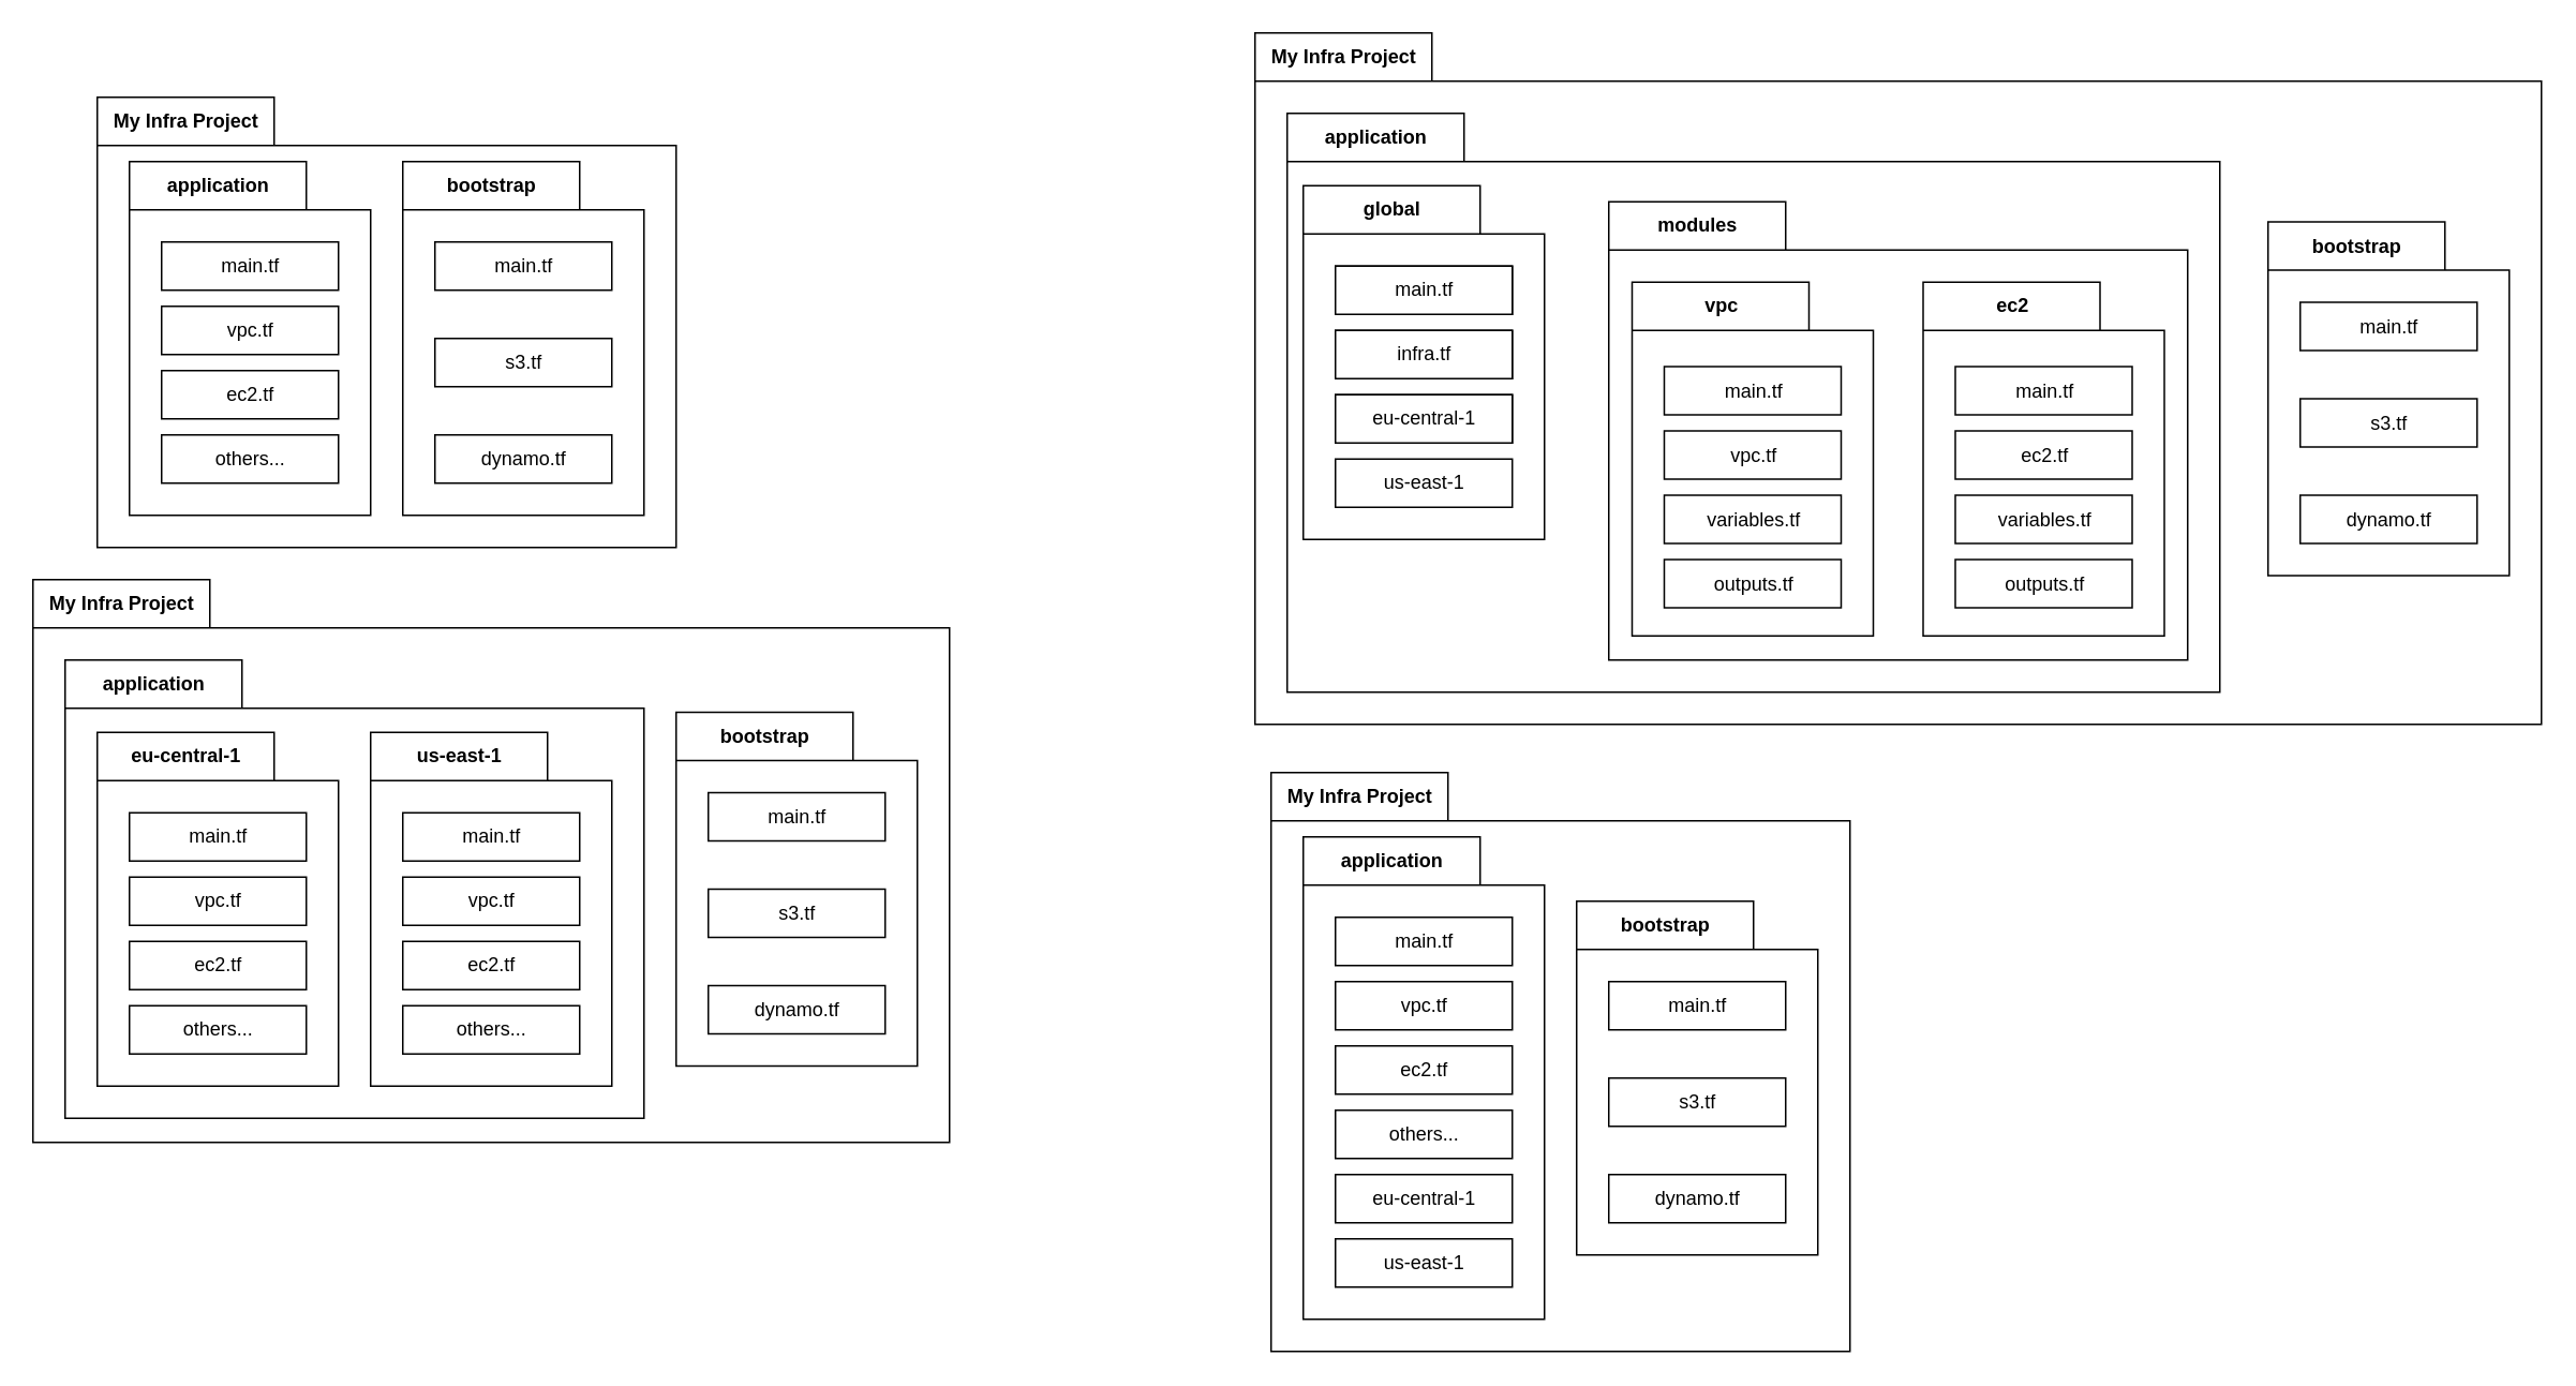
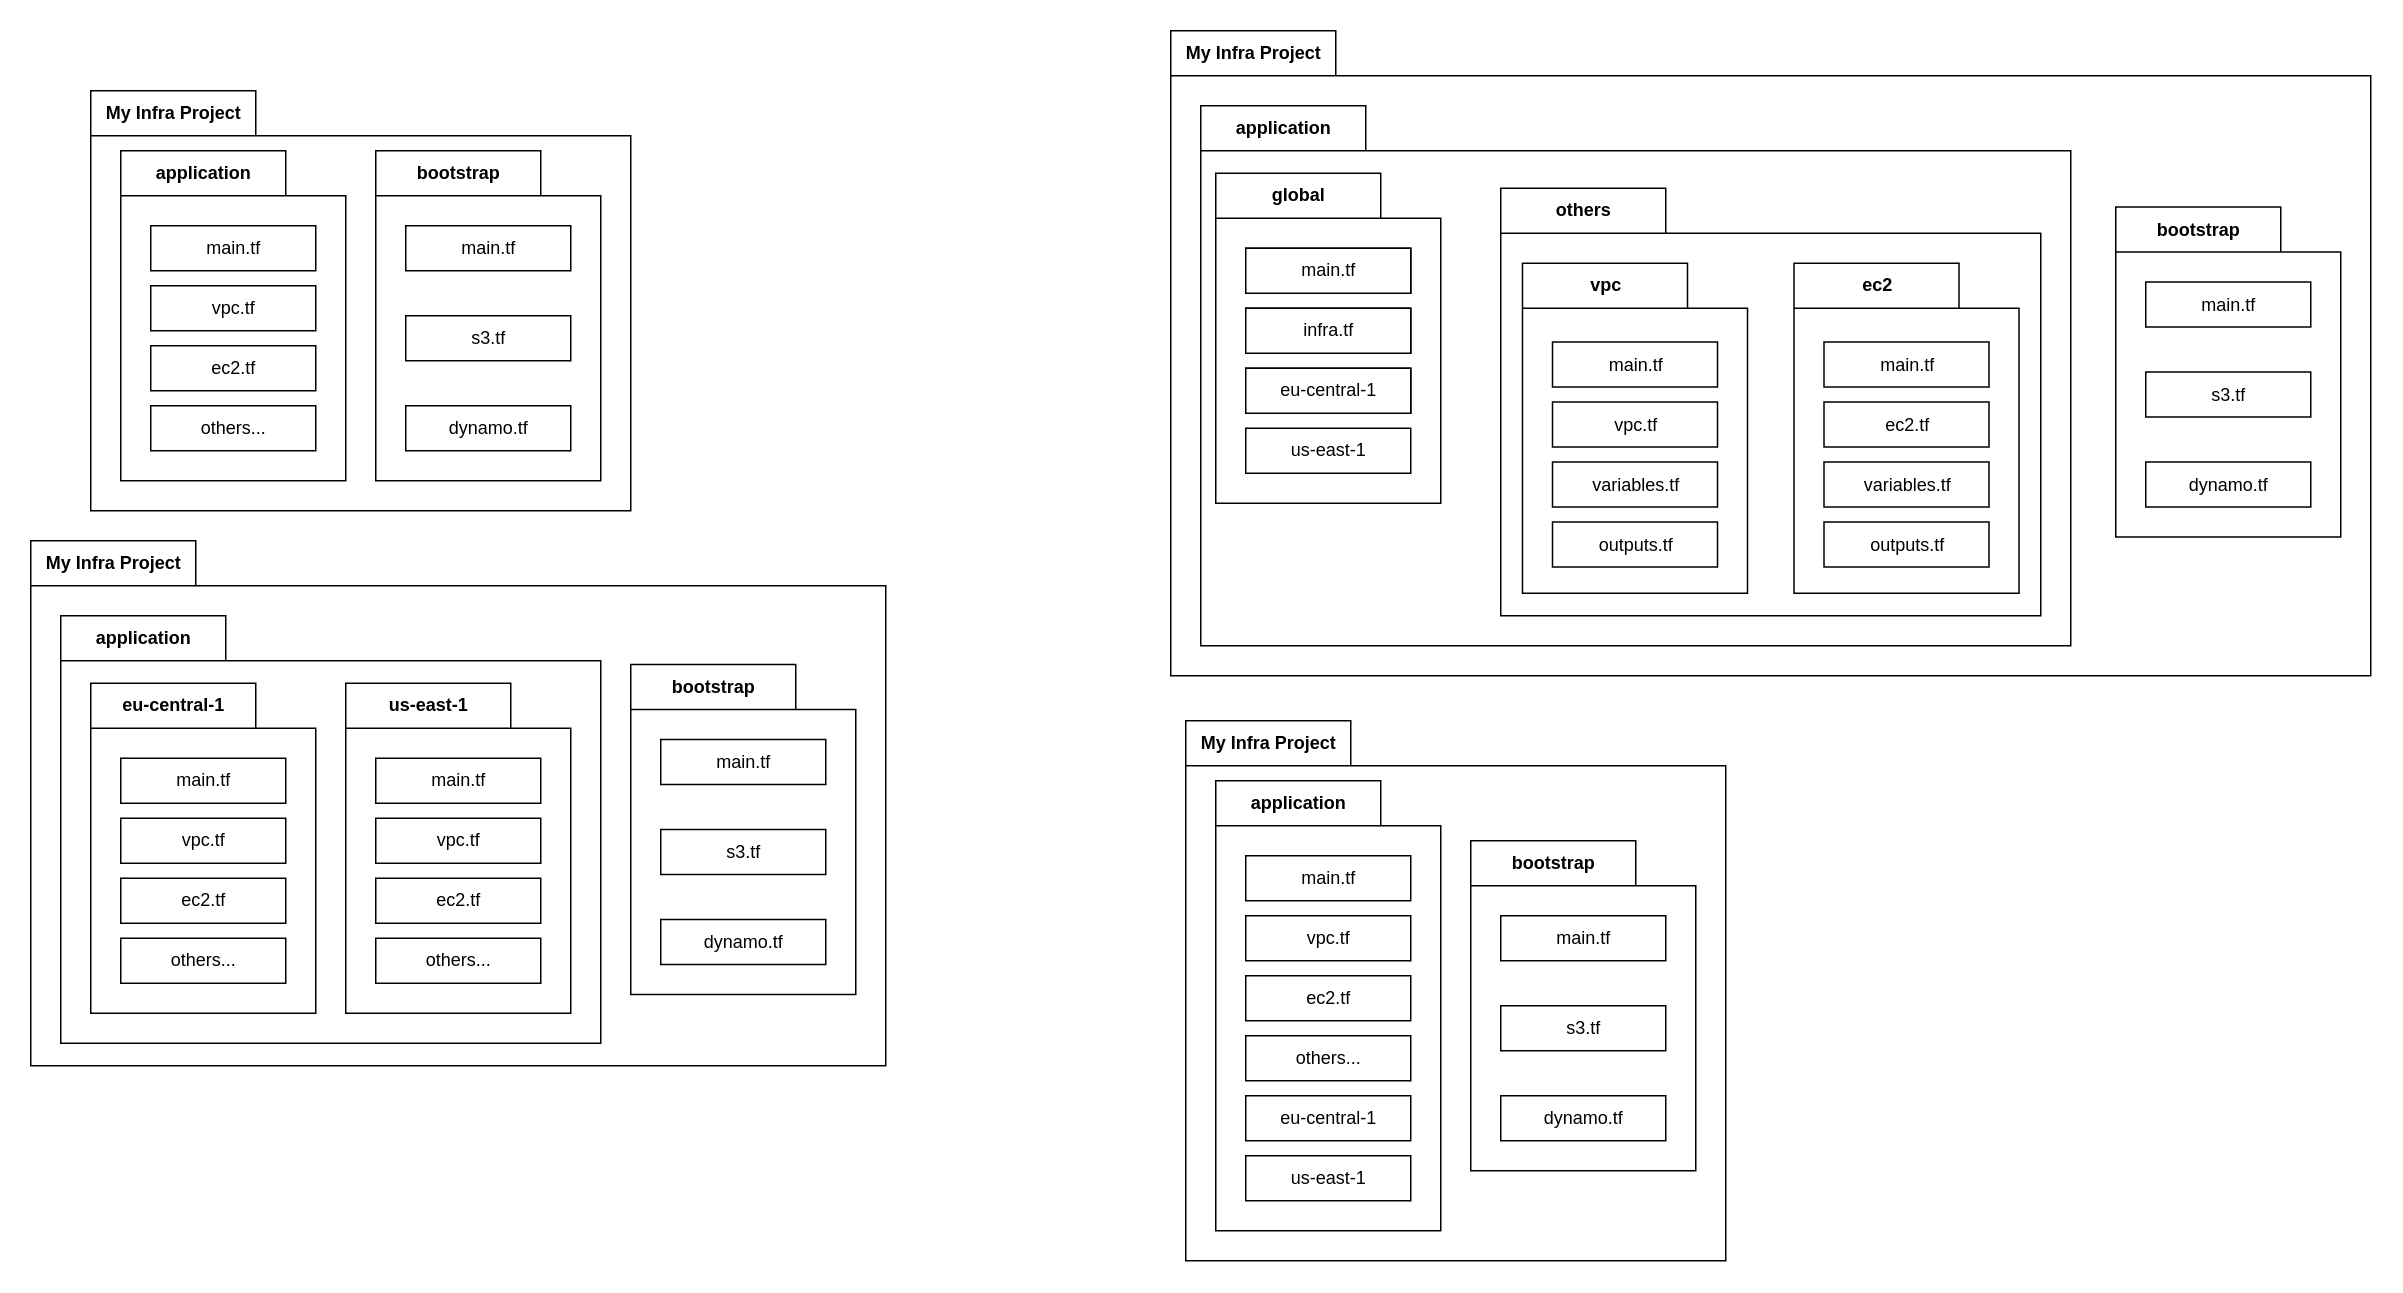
- <mxCell id="50" value="modules" style="shape=folder;fontStyle=1;tabWidth=110;tabHeight=30;tabPosition=left;html=1;boundedLbl=1;labelInHeader=1;container=1;collapsible=0;recursiveResize=0;" parent="41" vertex="1"><mxGeometry x="200" y="55" width="360" height="285" as="geometry" /></mxCell>
+ <mxCell id="50" value="others" style="shape=folder;fontStyle=1;tabWidth=110;tabHeight=30;tabPosition=left;html=1;boundedLbl=1;labelInHeader=1;container=1;collapsible=0;recursiveResize=0;" parent="41" vertex="1"><mxGeometry x="200" y="55" width="360" height="285" as="geometry" /></mxCell>
